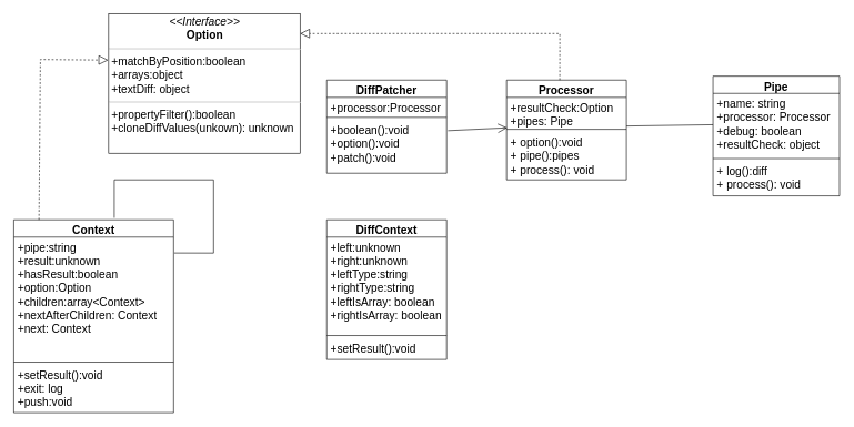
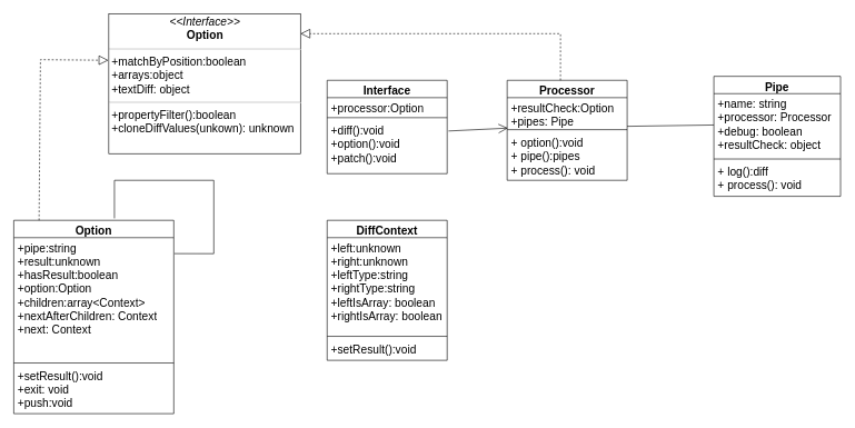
- <mxCell id="2" value="DiffPatcher" style="swimlane;fontStyle=1;align=center;verticalAlign=top;childLayout=stackLayout;horizontal=1;startSize=26;horizontalStack=0;resizeParent=1;resizeParentMax=0;resizeLast=0;collapsible=1;marginBottom=0;whiteSpace=wrap;html=1;fontSize=17;" vertex="1" parent="1"><mxGeometry x="490" y="120" width="180" height="140" as="geometry" /></mxCell>
+ <mxCell id="2" value="Interface" style="swimlane;fontStyle=1;align=center;verticalAlign=top;childLayout=stackLayout;horizontal=1;startSize=26;horizontalStack=0;resizeParent=1;resizeParentMax=0;resizeLast=0;collapsible=1;marginBottom=0;whiteSpace=wrap;html=1;fontSize=17;" vertex="1" parent="1"><mxGeometry x="490" y="120" width="180" height="140" as="geometry" /></mxCell>
- <mxCell id="3" value="+processor:Processor" style="text;strokeColor=none;fillColor=none;align=left;verticalAlign=top;spacingLeft=4;spacingRight=4;overflow=hidden;rotatable=0;points=[[0,0.5],[1,0.5]];portConstraint=eastwest;whiteSpace=wrap;html=1;fontSize=17;" vertex="1" parent="2"><mxGeometry y="26" width="180" height="26" as="geometry" /></mxCell>
+ <mxCell id="3" value="+processor:Option" style="text;strokeColor=none;fillColor=none;align=left;verticalAlign=top;spacingLeft=4;spacingRight=4;overflow=hidden;rotatable=0;points=[[0,0.5],[1,0.5]];portConstraint=eastwest;whiteSpace=wrap;html=1;fontSize=17;" vertex="1" parent="2"><mxGeometry y="26" width="180" height="26" as="geometry" /></mxCell>
- <mxCell id="5" value="+boolean():void&lt;br style=&quot;font-size: 17px;&quot;&gt;+option():void&lt;br style=&quot;font-size: 17px;&quot;&gt;+patch&lt;span style=&quot;background-color: initial; font-size: 17px;&quot;&gt;():void&lt;/span&gt;" style="text;strokeColor=none;fillColor=none;align=left;verticalAlign=top;spacingLeft=4;spacingRight=4;overflow=hidden;rotatable=0;points=[[0,0.5],[1,0.5]];portConstraint=eastwest;whiteSpace=wrap;html=1;fontSize=17;" vertex="1" parent="2"><mxGeometry y="60" width="180" height="80" as="geometry" /></mxCell>
+ <mxCell id="5" value="+diff():void&lt;br style=&quot;font-size: 17px;&quot;&gt;+option():void&lt;br style=&quot;font-size: 17px;&quot;&gt;+patch&lt;span style=&quot;background-color: initial; font-size: 17px;&quot;&gt;():void&lt;/span&gt;" style="text;strokeColor=none;fillColor=none;align=left;verticalAlign=top;spacingLeft=4;spacingRight=4;overflow=hidden;rotatable=0;points=[[0,0.5],[1,0.5]];portConstraint=eastwest;whiteSpace=wrap;html=1;fontSize=17;" vertex="1" parent="2"><mxGeometry y="60" width="180" height="80" as="geometry" /></mxCell>
- <mxCell id="14" value="Context" style="swimlane;fontStyle=1;align=center;verticalAlign=top;childLayout=stackLayout;horizontal=1;startSize=26;horizontalStack=0;resizeParent=1;resizeParentMax=0;resizeLast=0;collapsible=1;marginBottom=0;whiteSpace=wrap;html=1;fontSize=17;" vertex="1" parent="1"><mxGeometry x="20" y="330" width="240" height="290" as="geometry" /></mxCell>
+ <mxCell id="14" value="Option" style="swimlane;fontStyle=1;align=center;verticalAlign=top;childLayout=stackLayout;horizontal=1;startSize=26;horizontalStack=0;resizeParent=1;resizeParentMax=0;resizeLast=0;collapsible=1;marginBottom=0;whiteSpace=wrap;html=1;fontSize=17;" vertex="1" parent="1"><mxGeometry x="20" y="330" width="240" height="290" as="geometry" /></mxCell>
- <mxCell id="17" value="+setResult&lt;span style=&quot;background-color: initial; font-size: 17px;&quot;&gt;():void&lt;br style=&quot;font-size: 17px;&quot;&gt;&lt;/span&gt;+exit: log&lt;br style=&quot;font-size: 17px;&quot;&gt;+push:void" style="text;strokeColor=none;fillColor=none;align=left;verticalAlign=top;spacingLeft=4;spacingRight=4;overflow=hidden;rotatable=0;points=[[0,0.5],[1,0.5]];portConstraint=eastwest;whiteSpace=wrap;html=1;fontSize=17;" vertex="1" parent="14"><mxGeometry y="218" width="240" height="72" as="geometry" /></mxCell>
+ <mxCell id="17" value="+setResult&lt;span style=&quot;background-color: initial; font-size: 17px;&quot;&gt;():void&lt;br style=&quot;font-size: 17px;&quot;&gt;&lt;/span&gt;+exit: void&lt;br style=&quot;font-size: 17px;&quot;&gt;+push:void" style="text;strokeColor=none;fillColor=none;align=left;verticalAlign=top;spacingLeft=4;spacingRight=4;overflow=hidden;rotatable=0;points=[[0,0.5],[1,0.5]];portConstraint=eastwest;whiteSpace=wrap;html=1;fontSize=17;" vertex="1" parent="14"><mxGeometry y="218" width="240" height="72" as="geometry" /></mxCell>
